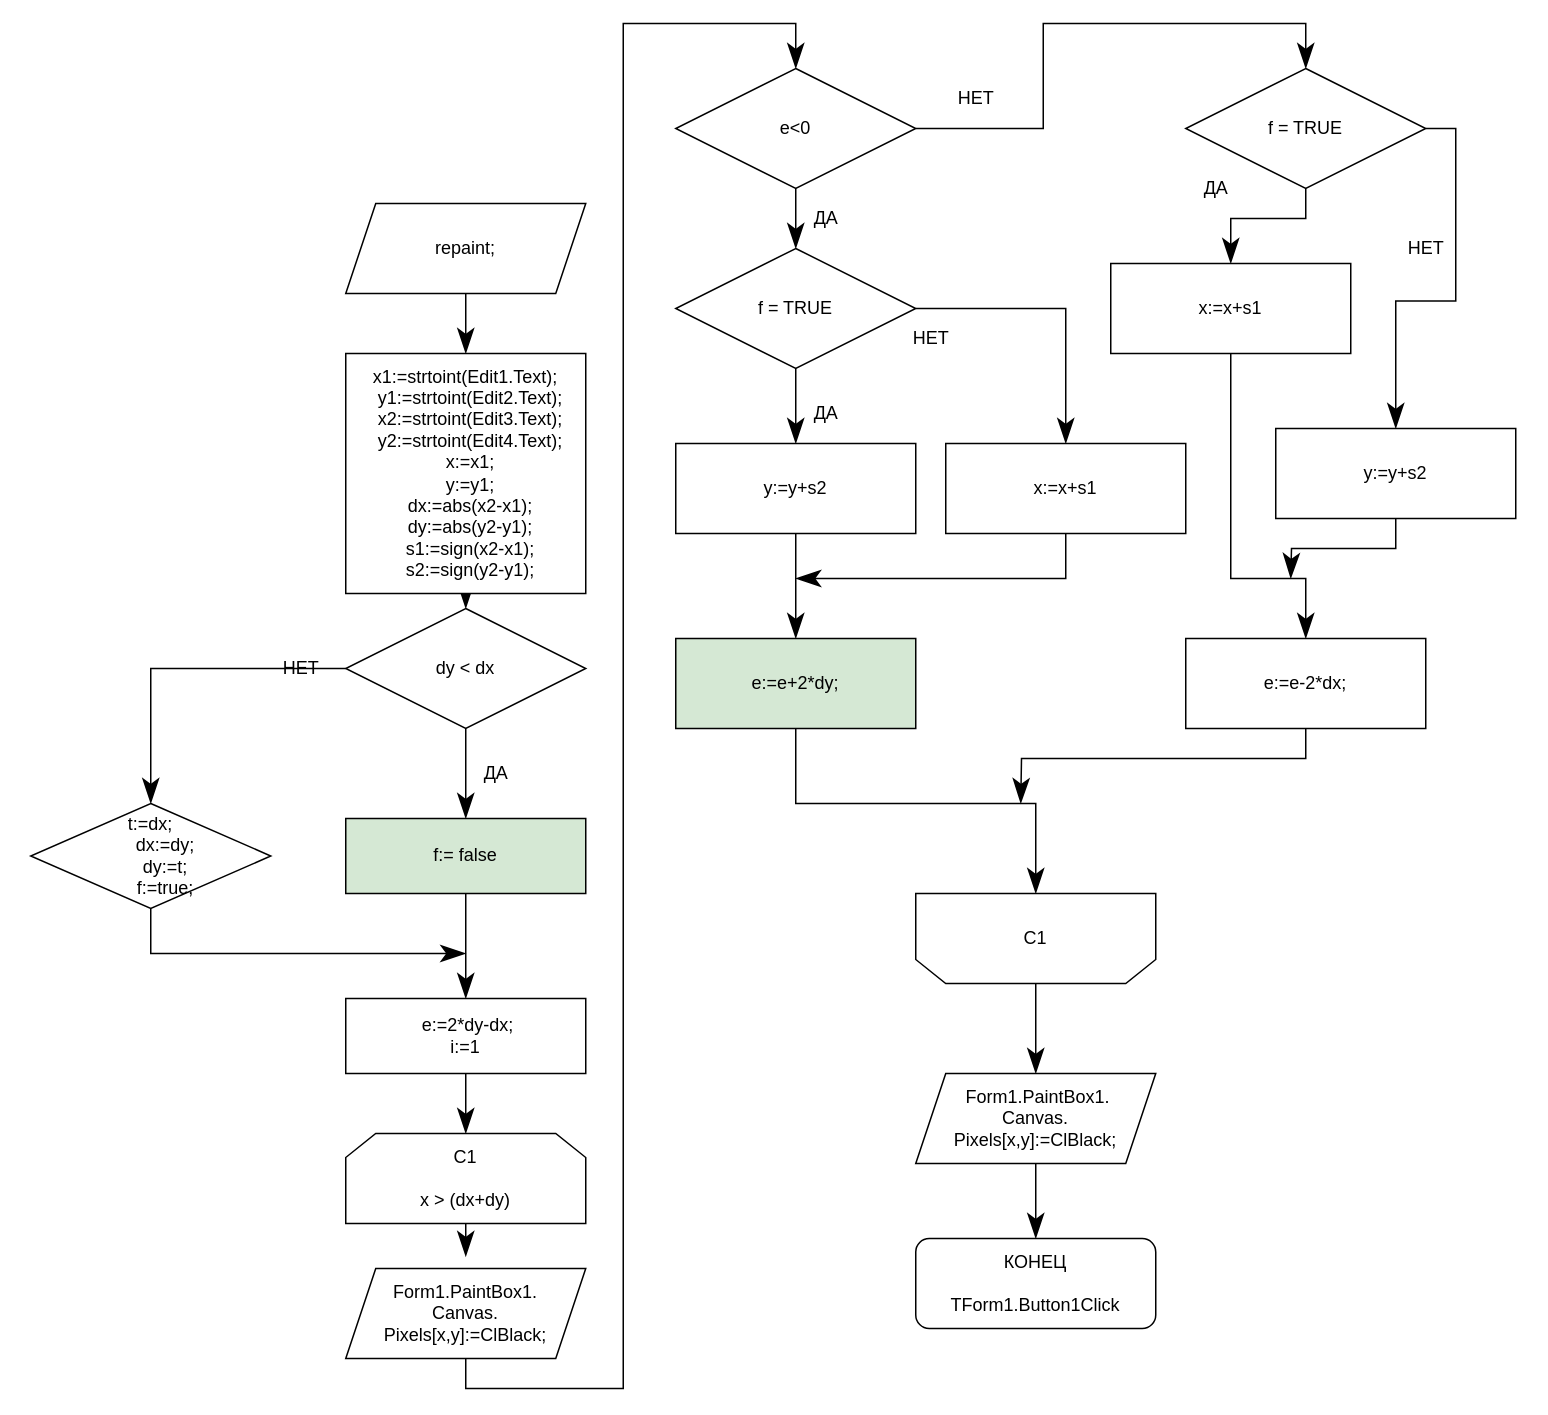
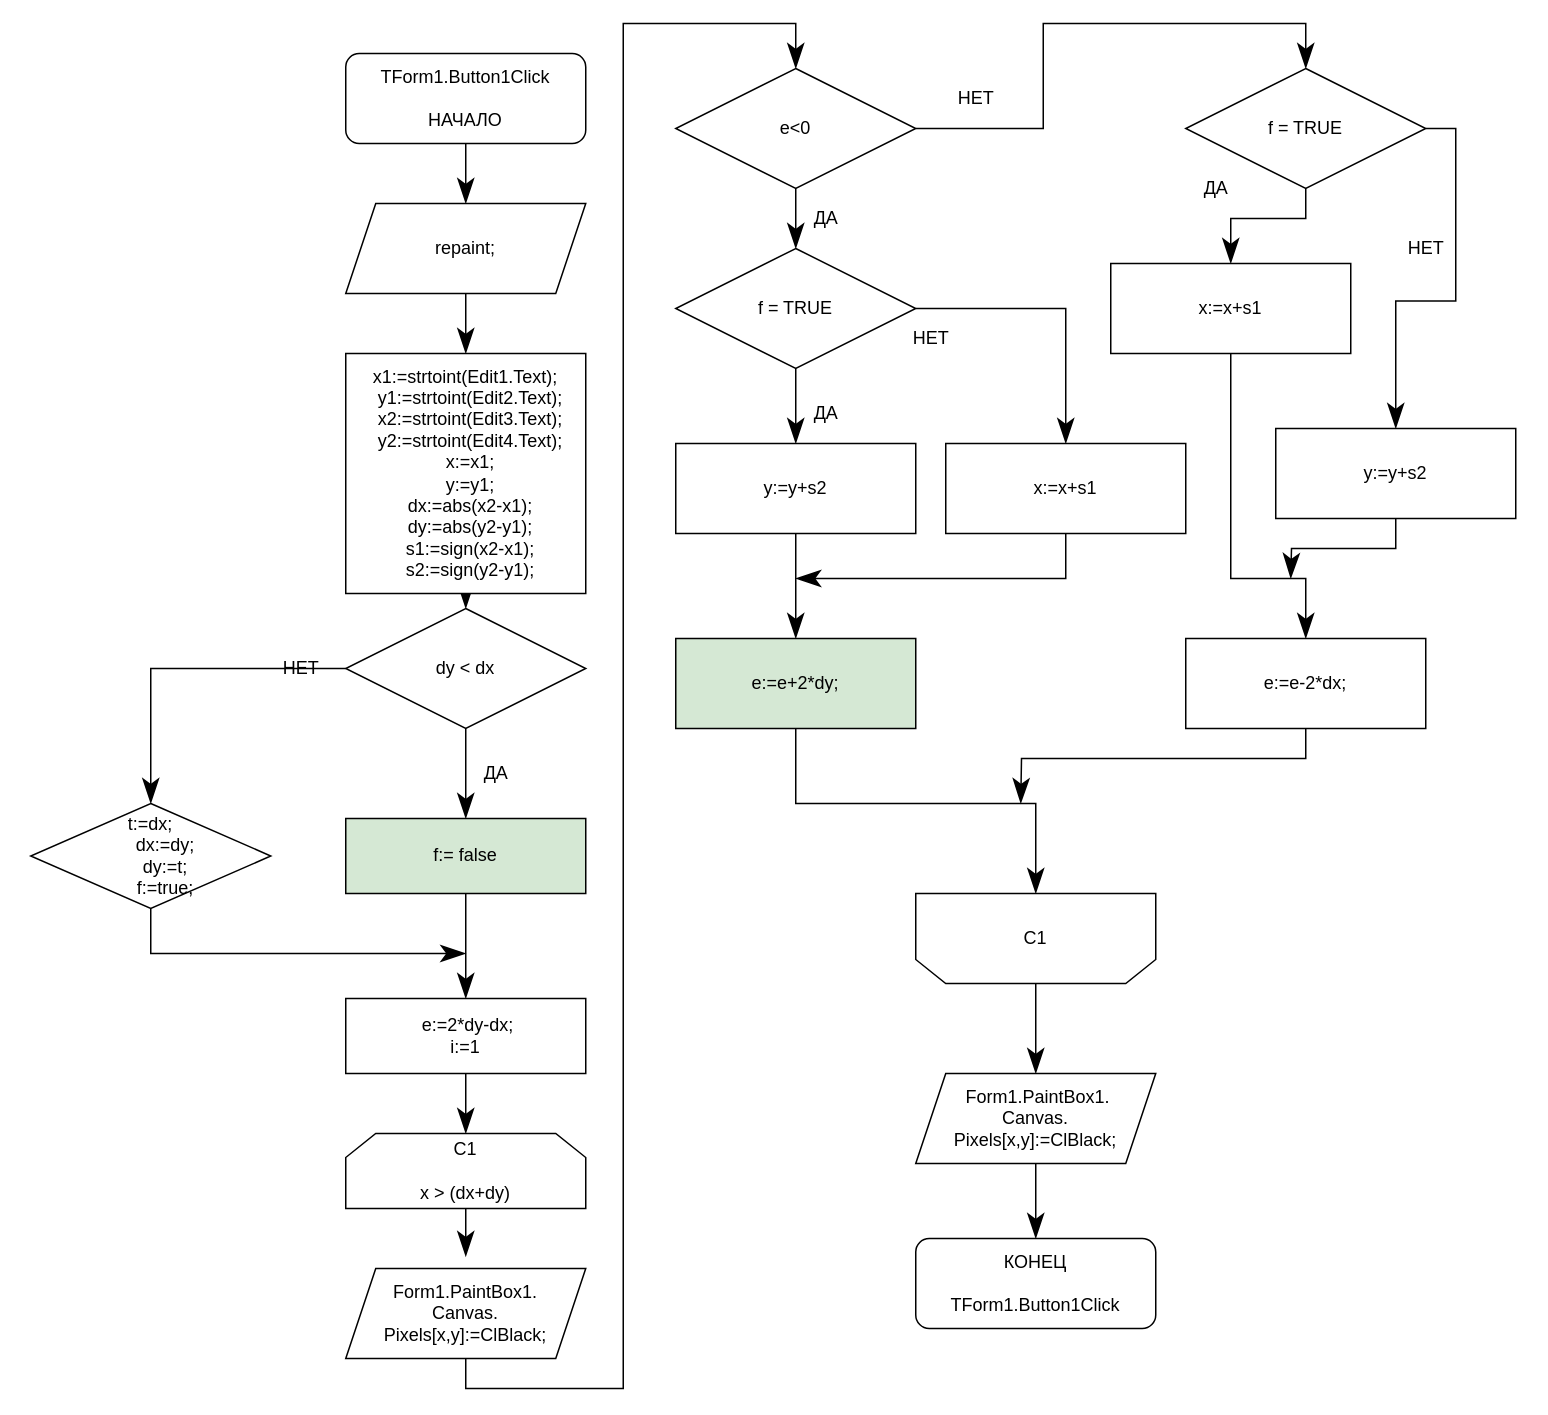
+ <mxCell id="3" value="TForm1.Button1Click&lt;br&gt;&lt;br&gt;НАЧАЛО" style="rounded=1;whiteSpace=wrap;html=1;hachureGap=4;pointerEvents=0;" vertex="1" parent="1"><mxGeometry x="230" y="20" width="160" height="60" as="geometry" /></mxCell>
+ <mxCell id="2" style="edgeStyle=none;curved=1;rounded=0;orthogonalLoop=1;jettySize=auto;html=1;exitX=0.5;exitY=1;exitDx=0;exitDy=0;entryX=0.5;entryY=0;entryDx=0;entryDy=0;endArrow=classicThin;startSize=14;endSize=14;sourcePerimeterSpacing=8;targetPerimeterSpacing=8;endFill=1;" edge="1" parent="1" source="3" target="5"><mxGeometry relative="1" as="geometry" /></mxCell>
- <mxCell id="20" value="С1&lt;br&gt;&lt;br&gt;х &amp;gt; (dx+dy)" style="shape=loopLimit;whiteSpace=wrap;html=1;hachureGap=4;pointerEvents=0;" vertex="1" parent="1"><mxGeometry x="230" y="740" width="160" height="60" as="geometry" /></mxCell>
+ <mxCell id="20" value="С1&lt;br&gt;&lt;br&gt;х &amp;gt; (dx+dy)" style="shape=loopLimit;whiteSpace=wrap;html=1;hachureGap=4;pointerEvents=0;" vertex="1" parent="1"><mxGeometry x="230" y="740" width="160" height="50" as="geometry" /></mxCell>
